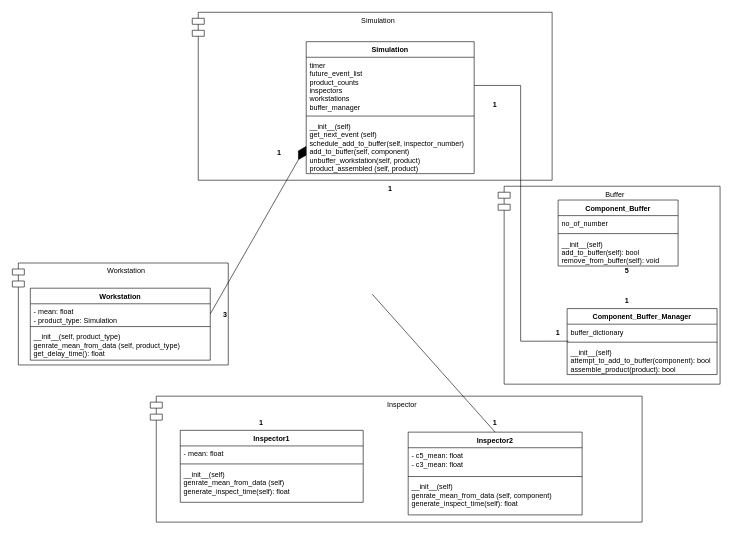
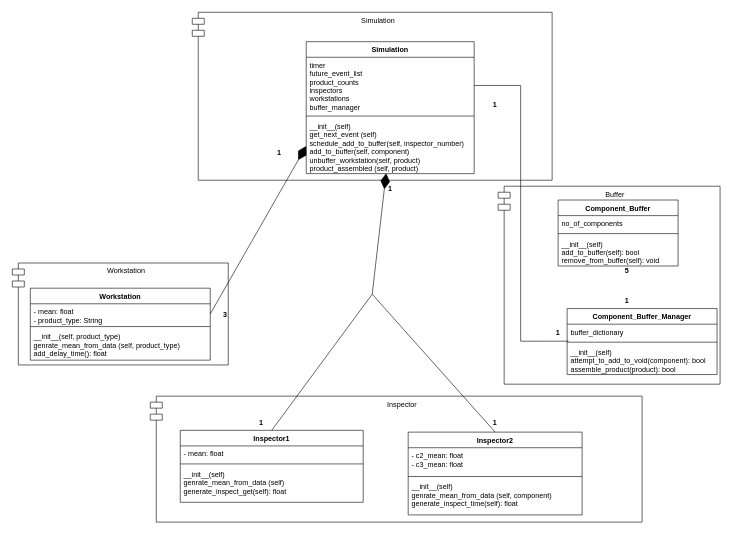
- <mxCell id="23" value="no_of_number" style="text;strokeColor=none;fillColor=none;align=left;verticalAlign=top;spacingLeft=4;spacingRight=4;overflow=hidden;rotatable=0;points=[[0,0.5],[1,0.5]];portConstraint=eastwest;" parent="22" vertex="1"><mxGeometry y="26" width="200" height="26" as="geometry" /></mxCell>
+ <mxCell id="23" value="no_of_components" style="text;strokeColor=none;fillColor=none;align=left;verticalAlign=top;spacingLeft=4;spacingRight=4;overflow=hidden;rotatable=0;points=[[0,0.5],[1,0.5]];portConstraint=eastwest;" parent="22" vertex="1"><mxGeometry y="26" width="200" height="26" as="geometry" /></mxCell>
- <mxCell id="15" value="- mean: float&#10;- product_type: Simulation" style="text;strokeColor=none;fillColor=none;align=left;verticalAlign=top;spacingLeft=4;spacingRight=4;overflow=hidden;rotatable=0;points=[[0,0.5],[1,0.5]];portConstraint=eastwest;" parent="14" vertex="1"><mxGeometry y="26" width="300" height="34" as="geometry" /></mxCell>
+ <mxCell id="15" value="- mean: float&#10;- product_type: String" style="text;strokeColor=none;fillColor=none;align=left;verticalAlign=top;spacingLeft=4;spacingRight=4;overflow=hidden;rotatable=0;points=[[0,0.5],[1,0.5]];portConstraint=eastwest;" parent="14" vertex="1"><mxGeometry y="26" width="300" height="34" as="geometry" /></mxCell>
+ <mxCell id="30" value="" style="endArrow=diamondThin;endFill=1;endSize=24;html=1;rounded=0;exitX=0.5;exitY=0;exitDx=0;exitDy=0;entryX=0.476;entryY=0.993;entryDx=0;entryDy=0;entryPerimeter=0;" parent="1" source="6" target="29" edge="1"><mxGeometry width="160" relative="1" as="geometry"><mxPoint x="640" y="470" as="sourcePoint" /><mxPoint x="620" y="380" as="targetPoint" /><Array as="points"><mxPoint x="620" y="490" /></Array></mxGeometry></mxCell>
- <mxCell id="17" value="__init__(self, product_type)&#10;genrate_mean_from_data (self, product_type)&#10;get_delay_time(): float" style="text;strokeColor=none;fillColor=none;align=left;verticalAlign=top;spacingLeft=4;spacingRight=4;overflow=hidden;rotatable=0;points=[[0,0.5],[1,0.5]];portConstraint=eastwest;" parent="14" vertex="1"><mxGeometry y="68" width="300" height="52" as="geometry" /></mxCell>
+ <mxCell id="17" value="__init__(self, product_type)&#10;genrate_mean_from_data (self, product_type)&#10;add_delay_time(): float" style="text;strokeColor=none;fillColor=none;align=left;verticalAlign=top;spacingLeft=4;spacingRight=4;overflow=hidden;rotatable=0;points=[[0,0.5],[1,0.5]];portConstraint=eastwest;" parent="14" vertex="1"><mxGeometry y="68" width="300" height="52" as="geometry" /></mxCell>
- <mxCell id="21" value="__init__(self)&#10;attempt_to_add_to_buffer(component): bool&#10;assemble_product(product): bool" style="text;strokeColor=none;fillColor=none;align=left;verticalAlign=top;spacingLeft=4;spacingRight=4;overflow=hidden;rotatable=0;points=[[0,0.5],[1,0.5]];portConstraint=eastwest;" parent="18" vertex="1"><mxGeometry y="60" width="250" height="50" as="geometry" /></mxCell>
+ <mxCell id="21" value="__init__(self)&#10;attempt_to_add_to_void(component): bool&#10;assemble_product(product): bool" style="text;strokeColor=none;fillColor=none;align=left;verticalAlign=top;spacingLeft=4;spacingRight=4;overflow=hidden;rotatable=0;points=[[0,0.5],[1,0.5]];portConstraint=eastwest;" parent="18" vertex="1"><mxGeometry y="60" width="250" height="50" as="geometry" /></mxCell>
- <mxCell id="11" value="- c5_mean: float&#10;- c3_mean: float" style="text;strokeColor=none;fillColor=none;align=left;verticalAlign=top;spacingLeft=4;spacingRight=4;overflow=hidden;rotatable=0;points=[[0,0.5],[1,0.5]];portConstraint=eastwest;" parent="10" vertex="1"><mxGeometry y="26" width="290" height="44" as="geometry" /></mxCell>
+ <mxCell id="11" value="- c2_mean: float&#10;- c3_mean: float" style="text;strokeColor=none;fillColor=none;align=left;verticalAlign=top;spacingLeft=4;spacingRight=4;overflow=hidden;rotatable=0;points=[[0,0.5],[1,0.5]];portConstraint=eastwest;" parent="10" vertex="1"><mxGeometry y="26" width="290" height="44" as="geometry" /></mxCell>
- <mxCell id="9" value="__init__(self)&#10;genrate_mean_from_data (self)&#10;generate_inspect_time(self): float" style="text;strokeColor=none;fillColor=none;align=left;verticalAlign=top;spacingLeft=4;spacingRight=4;overflow=hidden;rotatable=0;points=[[0,0.5],[1,0.5]];portConstraint=eastwest;" parent="6" vertex="1"><mxGeometry y="60" width="305" height="60" as="geometry" /></mxCell>
+ <mxCell id="9" value="__init__(self)&#10;genrate_mean_from_data (self)&#10;generate_inspect_get(self): float" style="text;strokeColor=none;fillColor=none;align=left;verticalAlign=top;spacingLeft=4;spacingRight=4;overflow=hidden;rotatable=0;points=[[0,0.5],[1,0.5]];portConstraint=eastwest;" parent="6" vertex="1"><mxGeometry y="60" width="305" height="60" as="geometry" /></mxCell>
